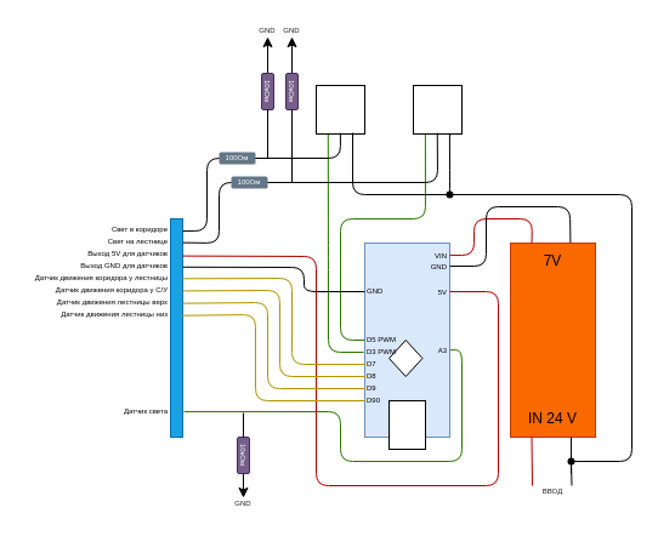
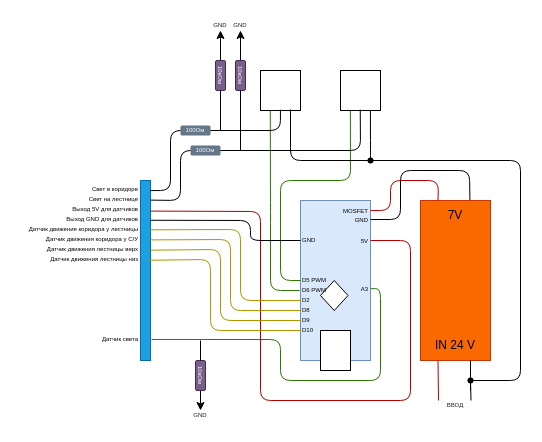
- <mxCell id="12" value="&lt;font color=&quot;#000000&quot; style=&quot;line-height: 1; font-size: 6px;&quot;&gt;VIN&lt;/font&gt;" style="text;html=1;strokeColor=none;fillColor=none;align=right;verticalAlign=middle;whiteSpace=wrap;rounded=0;horizontal=1;fontSize=6;" vertex="1" parent="1"><mxGeometry x="340" y="206" width="30" height="10" as="geometry" /></mxCell>
+ <mxCell id="12" value="&lt;font color=&quot;#000000&quot; style=&quot;line-height: 1; font-size: 6px;&quot;&gt;MOSFET&lt;/font&gt;" style="text;html=1;strokeColor=none;fillColor=none;align=right;verticalAlign=middle;whiteSpace=wrap;rounded=0;horizontal=1;fontSize=6;" vertex="1" parent="1"><mxGeometry x="340" y="206" width="30" height="10" as="geometry" /></mxCell>
- <mxCell id="20" value="&lt;font color=&quot;#000000&quot; style=&quot;line-height: 1 ; font-size: 6px&quot;&gt;D3 PWM&lt;br&gt;&lt;/font&gt;" style="text;html=1;strokeColor=none;fillColor=none;align=left;verticalAlign=middle;whiteSpace=wrap;rounded=0;horizontal=1;fontSize=6;" vertex="1" parent="1"><mxGeometry x="300" y="285" width="30" height="10" as="geometry" /></mxCell>
+ <mxCell id="20" value="&lt;font color=&quot;#000000&quot; style=&quot;line-height: 1 ; font-size: 6px&quot;&gt;D6 PWM&lt;br&gt;&lt;/font&gt;" style="text;html=1;strokeColor=none;fillColor=none;align=left;verticalAlign=middle;whiteSpace=wrap;rounded=0;horizontal=1;fontSize=6;" vertex="1" parent="1"><mxGeometry x="300" y="285" width="30" height="10" as="geometry" /></mxCell>
- <mxCell id="36" value="&lt;font color=&quot;#000000&quot; style=&quot;line-height: 1 ; font-size: 6px&quot;&gt;D7&lt;br&gt;&lt;/font&gt;" style="text;html=1;strokeColor=none;fillColor=none;align=left;verticalAlign=middle;whiteSpace=wrap;rounded=0;horizontal=1;fontSize=6;" vertex="1" parent="1"><mxGeometry x="300" y="295" width="30" height="10" as="geometry" /></mxCell>
+ <mxCell id="36" value="&lt;font color=&quot;#000000&quot; style=&quot;line-height: 1 ; font-size: 6px&quot;&gt;D2&lt;br&gt;&lt;/font&gt;" style="text;html=1;strokeColor=none;fillColor=none;align=left;verticalAlign=middle;whiteSpace=wrap;rounded=0;horizontal=1;fontSize=6;" vertex="1" parent="1"><mxGeometry x="300" y="295" width="30" height="10" as="geometry" /></mxCell>
- <mxCell id="43" value="&lt;font color=&quot;#000000&quot; style=&quot;line-height: 1 ; font-size: 6px&quot;&gt;D90&lt;br&gt;&lt;/font&gt;" style="text;html=1;strokeColor=none;fillColor=none;align=left;verticalAlign=middle;whiteSpace=wrap;rounded=0;horizontal=1;fontSize=6;" vertex="1" parent="1"><mxGeometry x="300" y="325" width="30" height="10" as="geometry" /></mxCell>
+ <mxCell id="43" value="&lt;font color=&quot;#000000&quot; style=&quot;line-height: 1 ; font-size: 6px&quot;&gt;D10&lt;br&gt;&lt;/font&gt;" style="text;html=1;strokeColor=none;fillColor=none;align=left;verticalAlign=middle;whiteSpace=wrap;rounded=0;horizontal=1;fontSize=6;" vertex="1" parent="1"><mxGeometry x="300" y="325" width="30" height="10" as="geometry" /></mxCell>
